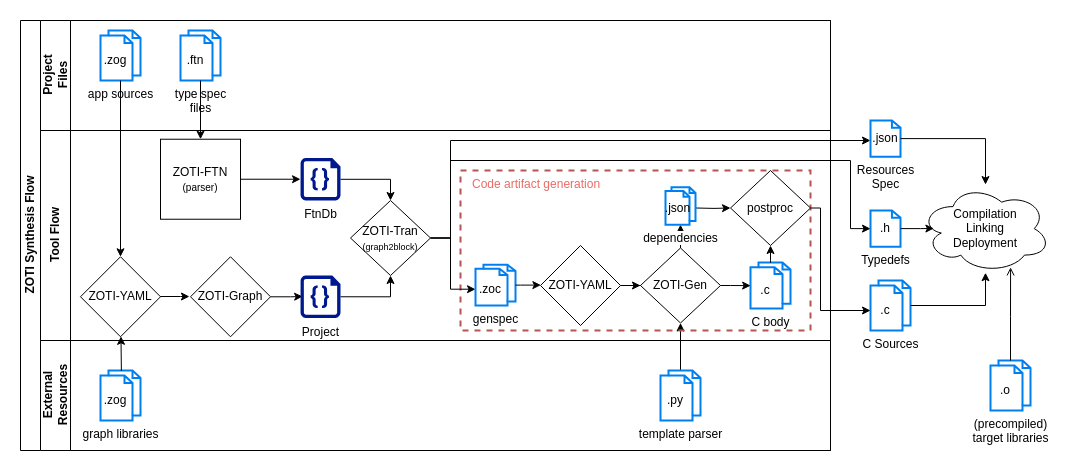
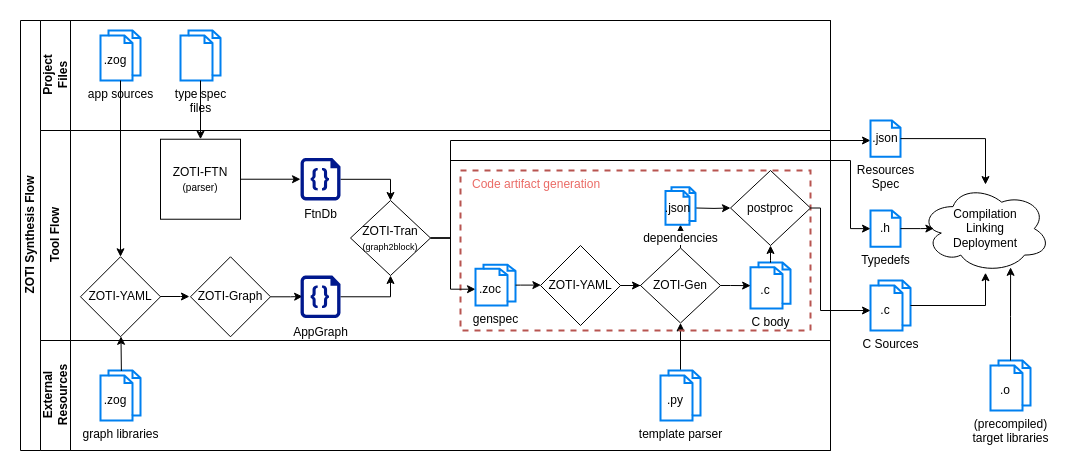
- <mxCell id="11" value=".ftn" style="text;html=1;strokeColor=none;fillColor=none;align=center;verticalAlign=middle;whiteSpace=wrap;rounded=0;" parent="9" vertex="1"><mxGeometry y="15" width="30" height="30" as="geometry" /></mxCell>
- <mxCell id="80" value="" style="edgeStyle=orthogonalEdgeStyle;rounded=0;orthogonalLoop=1;jettySize=auto;html=1;entryX=0.693;entryY=0.939;entryDx=0;entryDy=0;entryPerimeter=0;endArrow=open;" edge="1" parent="1" source="78" target="72"><mxGeometry relative="1" as="geometry" /></mxCell>
+ <mxCell id="80" value="" style="edgeStyle=orthogonalEdgeStyle;rounded=0;orthogonalLoop=1;jettySize=auto;html=1;entryX=0.693;entryY=0.939;entryDx=0;entryDy=0;entryPerimeter=0;" edge="1" parent="1" source="78" target="72"><mxGeometry relative="1" as="geometry" /></mxCell>
- <mxCell id="18" value="Project" style="sketch=0;aspect=fixed;pointerEvents=1;shadow=0;dashed=0;html=1;strokeColor=none;labelPosition=center;verticalLabelPosition=bottom;verticalAlign=top;align=center;fillColor=#00188D;shape=mxgraph.azure.code_file" parent="13" vertex="1"><mxGeometry x="260" y="145.0" width="40" height="42.55" as="geometry" /></mxCell>
+ <mxCell id="18" value="AppGraph" style="sketch=0;aspect=fixed;pointerEvents=1;shadow=0;dashed=0;html=1;strokeColor=none;labelPosition=center;verticalLabelPosition=bottom;verticalAlign=top;align=center;fillColor=#00188D;shape=mxgraph.azure.code_file" parent="13" vertex="1"><mxGeometry x="260" y="145.0" width="40" height="42.55" as="geometry" /></mxCell>
